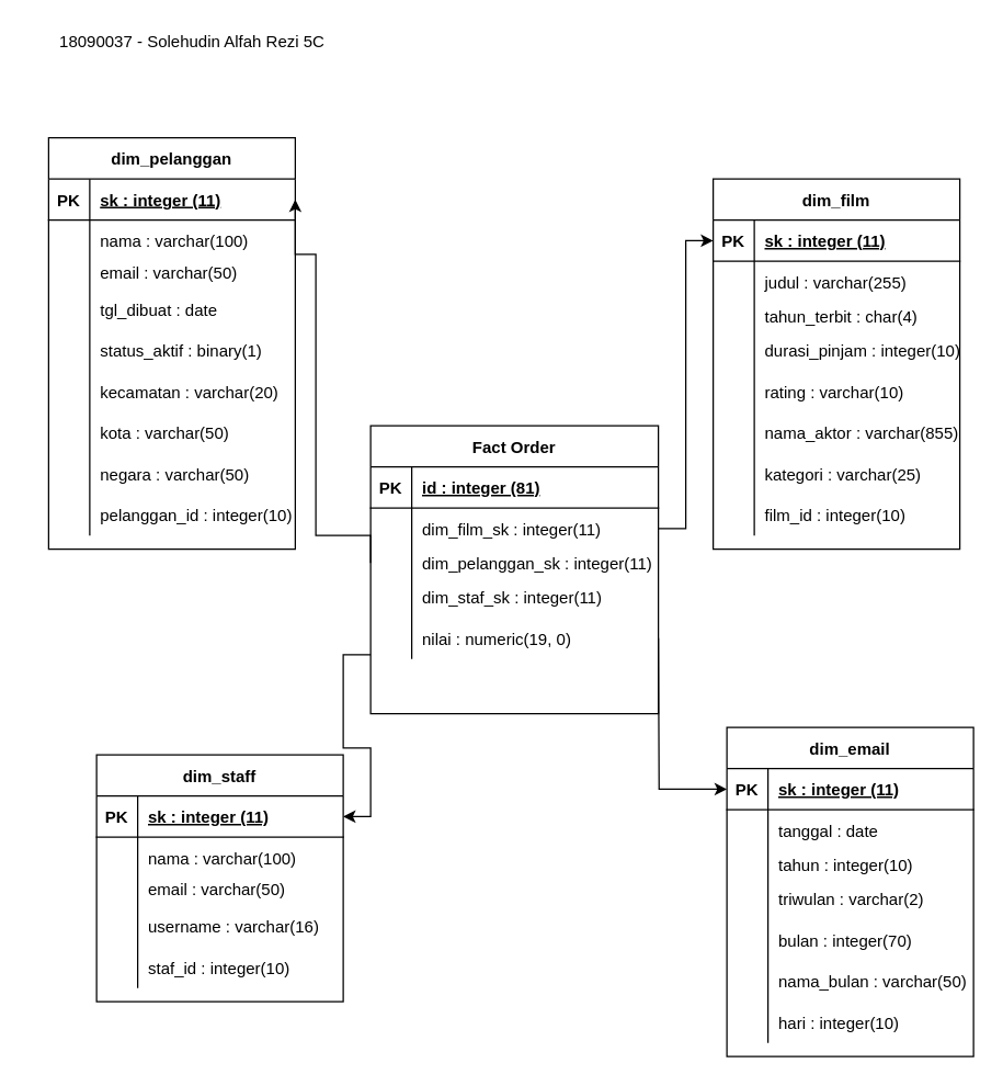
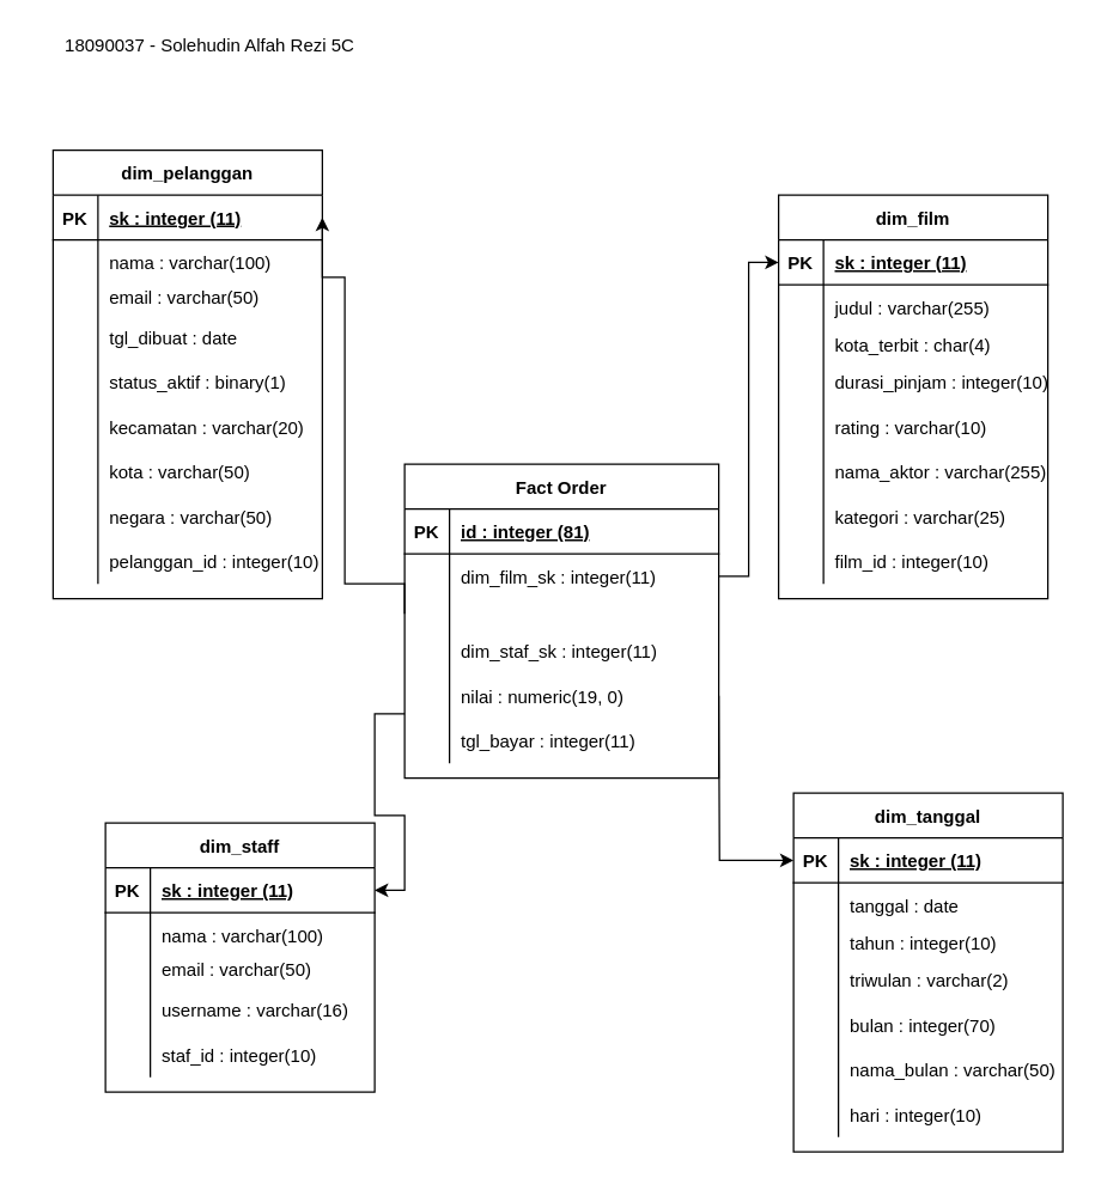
- <mxCell id="101" value="tahun_terbit : char(4)" style="shape=partialRectangle;connectable=0;fillColor=none;top=0;left=0;bottom=0;right=0;align=left;spacingLeft=6;overflow=hidden;" vertex="1" parent="99"><mxGeometry x="30" width="150" height="20" as="geometry" /></mxCell>
+ <mxCell id="101" value="kota_terbit : char(4)" style="shape=partialRectangle;connectable=0;fillColor=none;top=0;left=0;bottom=0;right=0;align=left;spacingLeft=6;overflow=hidden;" vertex="1" parent="99"><mxGeometry x="30" width="150" height="20" as="geometry" /></mxCell>
- <mxCell id="110" value="nama_aktor : varchar(855)" style="shape=partialRectangle;connectable=0;fillColor=none;top=0;left=0;bottom=0;right=0;align=left;spacingLeft=6;overflow=hidden;" vertex="1" parent="108"><mxGeometry x="30" width="150" height="30" as="geometry" /></mxCell>
+ <mxCell id="110" value="nama_aktor : varchar(255)" style="shape=partialRectangle;connectable=0;fillColor=none;top=0;left=0;bottom=0;right=0;align=left;spacingLeft=6;overflow=hidden;" vertex="1" parent="108"><mxGeometry x="30" width="150" height="30" as="geometry" /></mxCell>
- <mxCell id="16" value="dim_pelanggan_sk : integer(11)" style="shape=partialRectangle;connectable=0;fillColor=none;top=0;left=0;bottom=0;right=0;align=left;spacingLeft=6;overflow=hidden;" vertex="1" parent="14"><mxGeometry x="30" width="180" height="20" as="geometry" /></mxCell>
+ <mxCell id="25" value="tgl_bayar : integer(11)" style="shape=partialRectangle;connectable=0;fillColor=none;top=0;left=0;bottom=0;right=0;align=left;spacingLeft=6;overflow=hidden;" vertex="1" parent="23"><mxGeometry x="30" width="180" height="30" as="geometry" /></mxCell>
- <mxCell id="70" value="dim_email" style="shape=table;startSize=30;container=1;collapsible=1;childLayout=tableLayout;fixedRows=1;rowLines=0;fontStyle=1;align=center;resizeLast=1;" vertex="1" parent="1"><mxGeometry x="530" y="530" width="180" height="240" as="geometry" /></mxCell>
+ <mxCell id="70" value="dim_tanggal" style="shape=table;startSize=30;container=1;collapsible=1;childLayout=tableLayout;fixedRows=1;rowLines=0;fontStyle=1;align=center;resizeLast=1;" vertex="1" parent="1"><mxGeometry x="530" y="530" width="180" height="240" as="geometry" /></mxCell>
